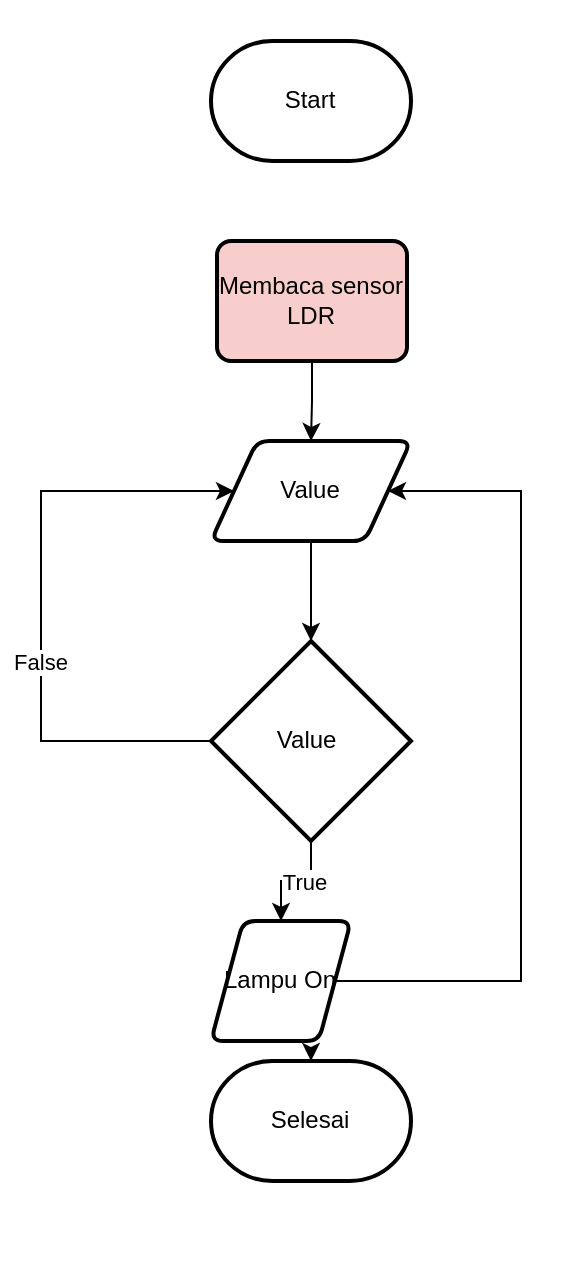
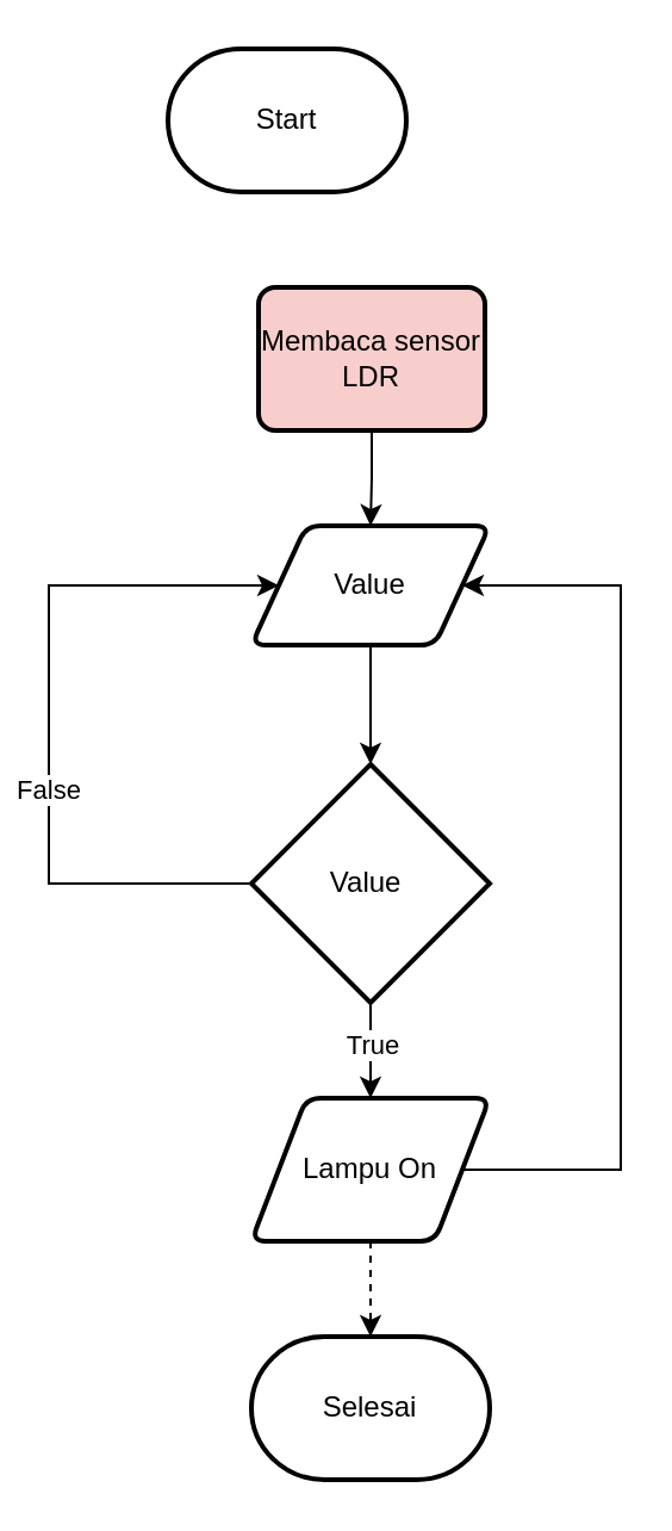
- <mxCell id="2" value="Start" style="strokeWidth=2;html=1;shape=mxgraph.flowchart.terminator;whiteSpace=wrap;" vertex="1" parent="1"><mxGeometry x="105" y="20" width="100" height="60" as="geometry" /></mxCell>
+ <mxCell id="2" value="Start" style="strokeWidth=2;html=1;shape=mxgraph.flowchart.terminator;whiteSpace=wrap;" vertex="1" parent="1"><mxGeometry x="70" y="20" width="100" height="60" as="geometry" /></mxCell>
- <mxCell id="13" value="Lampu On" style="shape=parallelogram;html=1;strokeWidth=2;perimeter=parallelogramPerimeter;whiteSpace=wrap;rounded=1;arcSize=12;size=0.23;" vertex="1" parent="1"><mxGeometry x="105" y="460" width="70" height="60" as="geometry" /></mxCell>
+ <mxCell id="13" value="Lampu On" style="shape=parallelogram;html=1;strokeWidth=2;perimeter=parallelogramPerimeter;whiteSpace=wrap;rounded=1;arcSize=12;size=0.23;" vertex="1" parent="1"><mxGeometry x="105" y="460" width="100" height="60" as="geometry" /></mxCell>
- <mxCell id="14" value="Selesai" style="strokeWidth=2;html=1;shape=mxgraph.flowchart.terminator;whiteSpace=wrap;" vertex="1" parent="1"><mxGeometry x="105" y="530" width="100" height="60" as="geometry" /></mxCell>
+ <mxCell id="14" value="Selesai" style="strokeWidth=2;html=1;shape=mxgraph.flowchart.terminator;whiteSpace=wrap;" vertex="1" parent="1"><mxGeometry x="105" y="560" width="100" height="60" as="geometry" /></mxCell>
